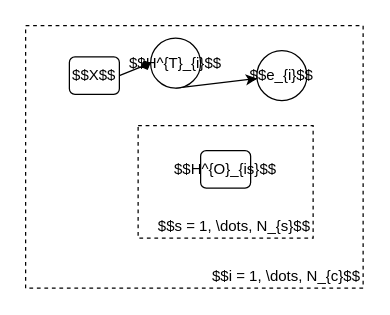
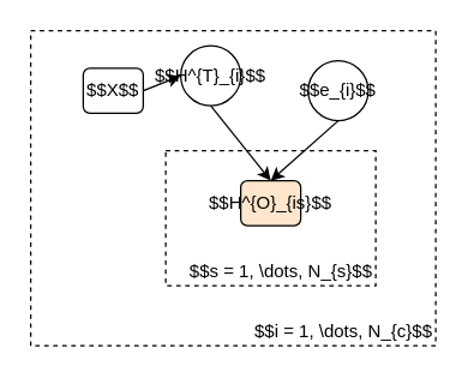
- <mxCell id="9" style="edgeStyle=none;rounded=0;orthogonalLoop=1;jettySize=auto;html=1;exitX=1;exitY=0.5;exitDx=0;exitDy=0;entryX=0;entryY=0.5;entryDx=0;entryDy=0;endArrow=diamond;" edge="1" parent="1" source="10" target="6"><mxGeometry relative="1" as="geometry" /></mxCell>
+ <mxCell id="9" style="edgeStyle=none;rounded=0;orthogonalLoop=1;jettySize=auto;html=1;exitX=1;exitY=0.5;exitDx=0;exitDy=0;entryX=0;entryY=0.5;entryDx=0;entryDy=0;" edge="1" parent="1" source="10" target="6"><mxGeometry relative="1" as="geometry" /></mxCell>
- <mxCell id="5" style="rounded=0;orthogonalLoop=1;jettySize=auto;html=1;exitX=0.5;exitY=1;exitDx=0;exitDy=0;" edge="1" parent="1" source="6" target="8"><mxGeometry relative="1" as="geometry" /></mxCell>
+ <mxCell id="5" style="rounded=0;orthogonalLoop=1;jettySize=auto;html=1;exitX=0.5;exitY=1;exitDx=0;exitDy=0;entryX=0.5;entryY=0;entryDx=0;entryDy=0;" edge="1" parent="1" source="6" target="4"><mxGeometry relative="1" as="geometry" /></mxCell>
+ <mxCell id="7" style="rounded=0;orthogonalLoop=1;jettySize=auto;html=1;exitX=0.5;exitY=1;exitDx=0;exitDy=0;entryX=0.5;entryY=0;entryDx=0;entryDy=0;" edge="1" parent="1" source="8" target="4"><mxGeometry relative="1" as="geometry" /></mxCell>
- <mxCell id="4" value="&lt;div&gt;$$H^{O}_{is}$$&lt;/div&gt;" style="rounded=1;whiteSpace=wrap;html=1;" vertex="1" parent="1"><mxGeometry x="160" y="120" width="40" height="30" as="geometry" /></mxCell>
+ <mxCell id="4" value="&lt;div&gt;$$H^{O}_{is}$$&lt;/div&gt;" style="rounded=1;whiteSpace=wrap;html=1;fillColor=#ffe6cc;" vertex="1" parent="1"><mxGeometry x="160" y="120" width="40" height="30" as="geometry" /></mxCell>
